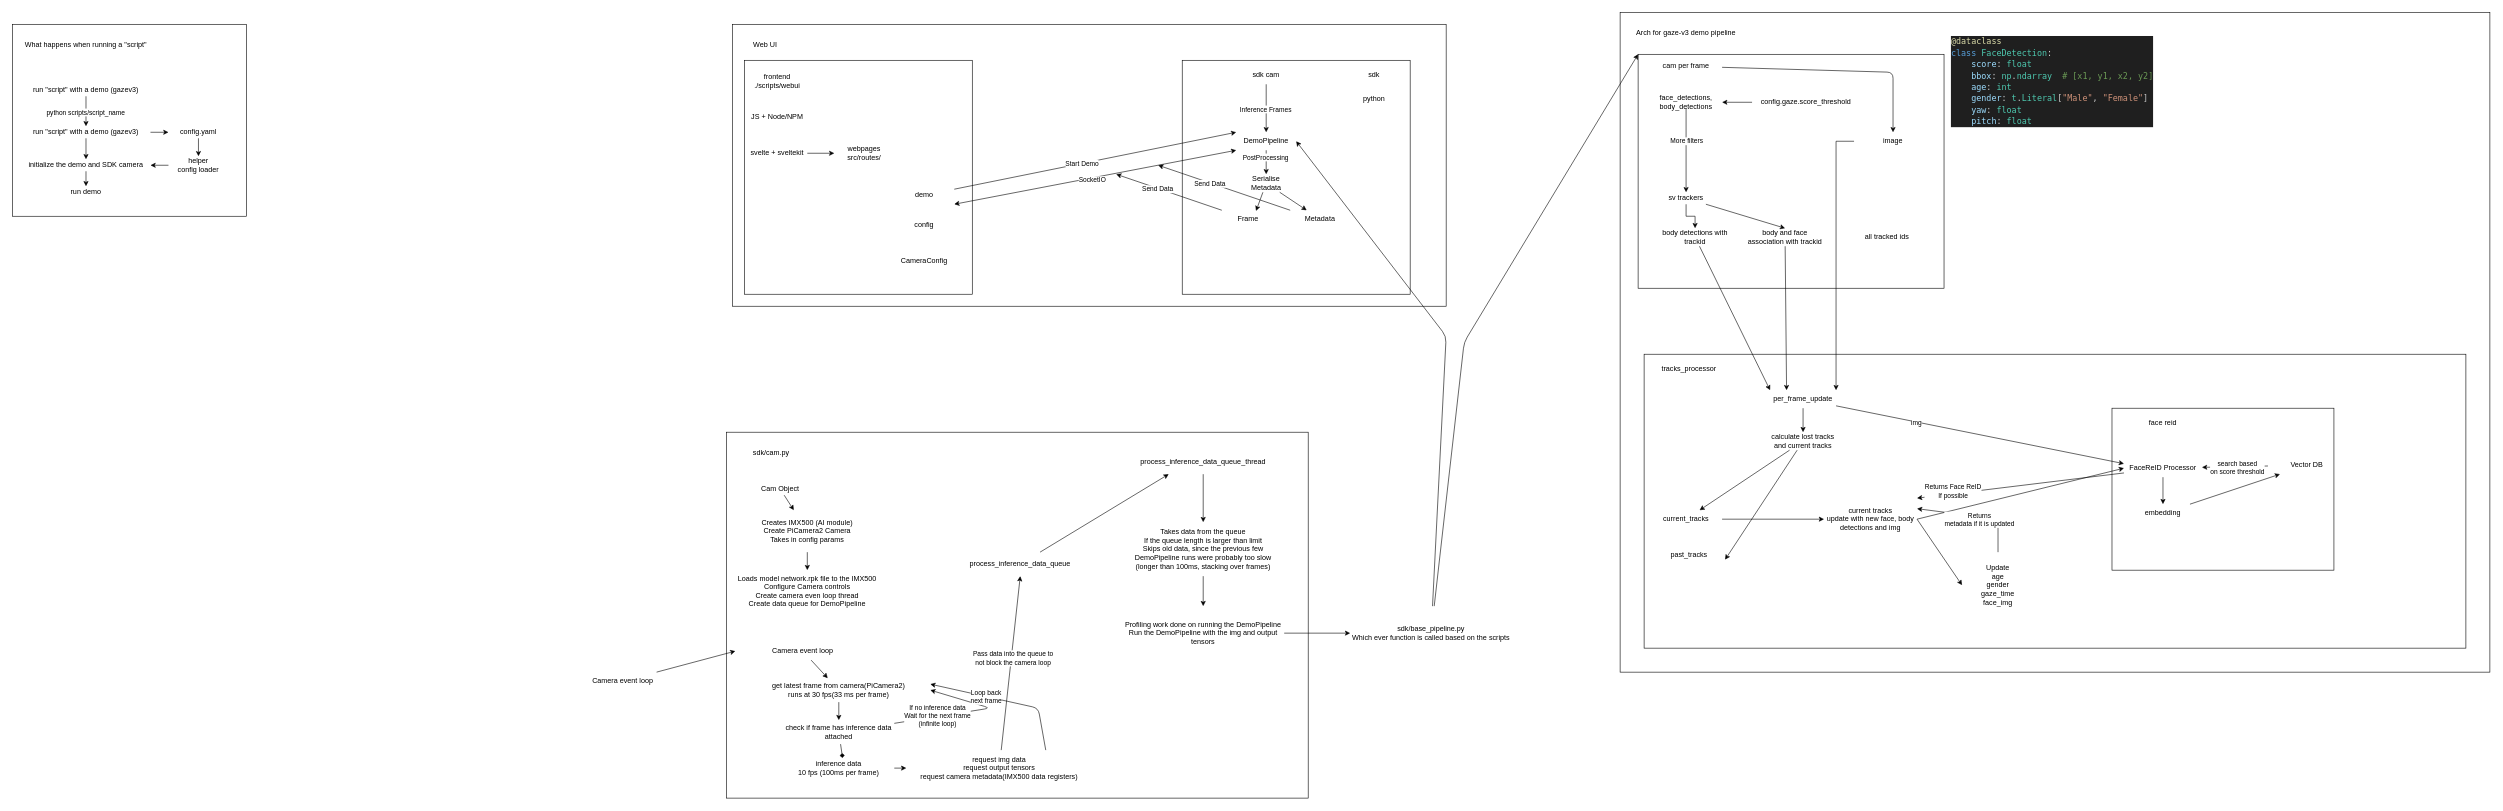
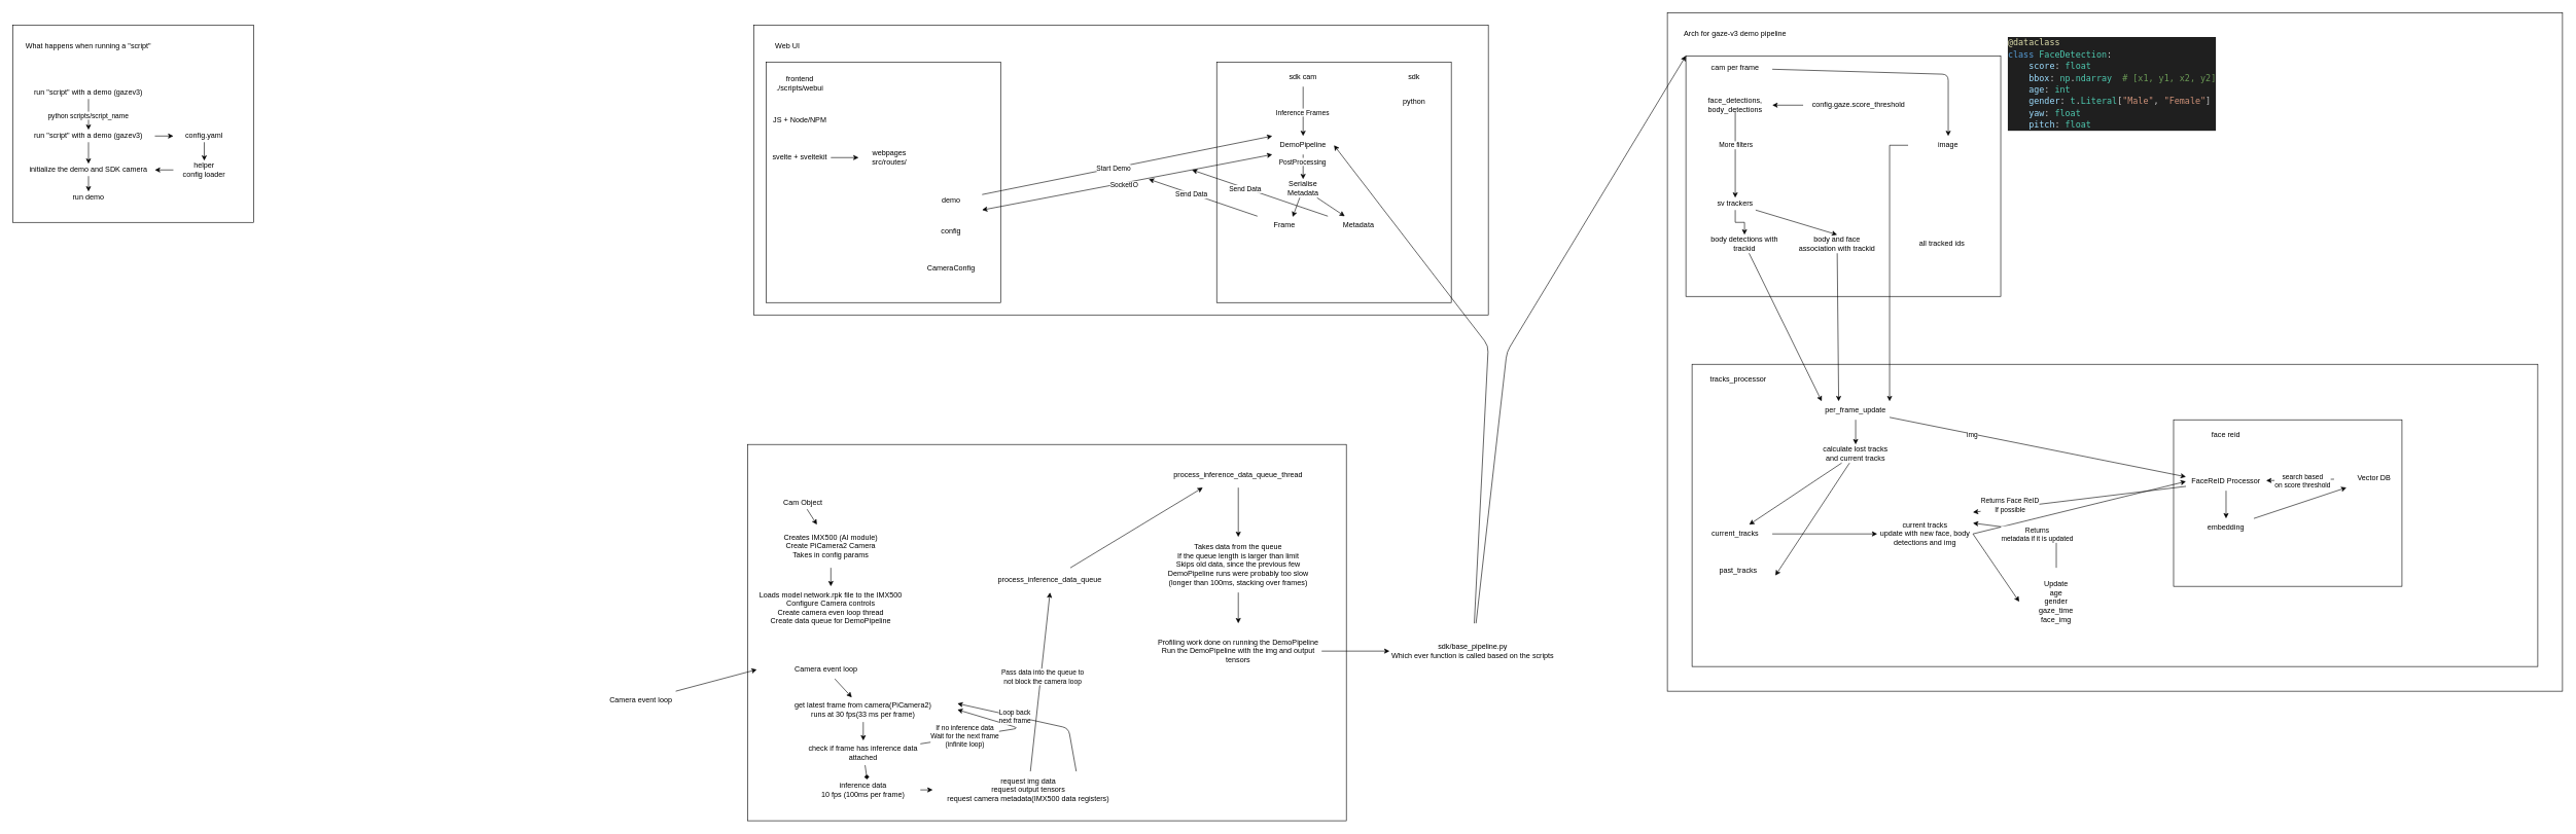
- <mxCell id="86" value="sdk/cam.py" style="text;html=1;align=center;verticalAlign=middle;whiteSpace=wrap;rounded=0;" parent="85" vertex="1"><mxGeometry x="15" y="25" width="120" height="20" as="geometry" /></mxCell>
